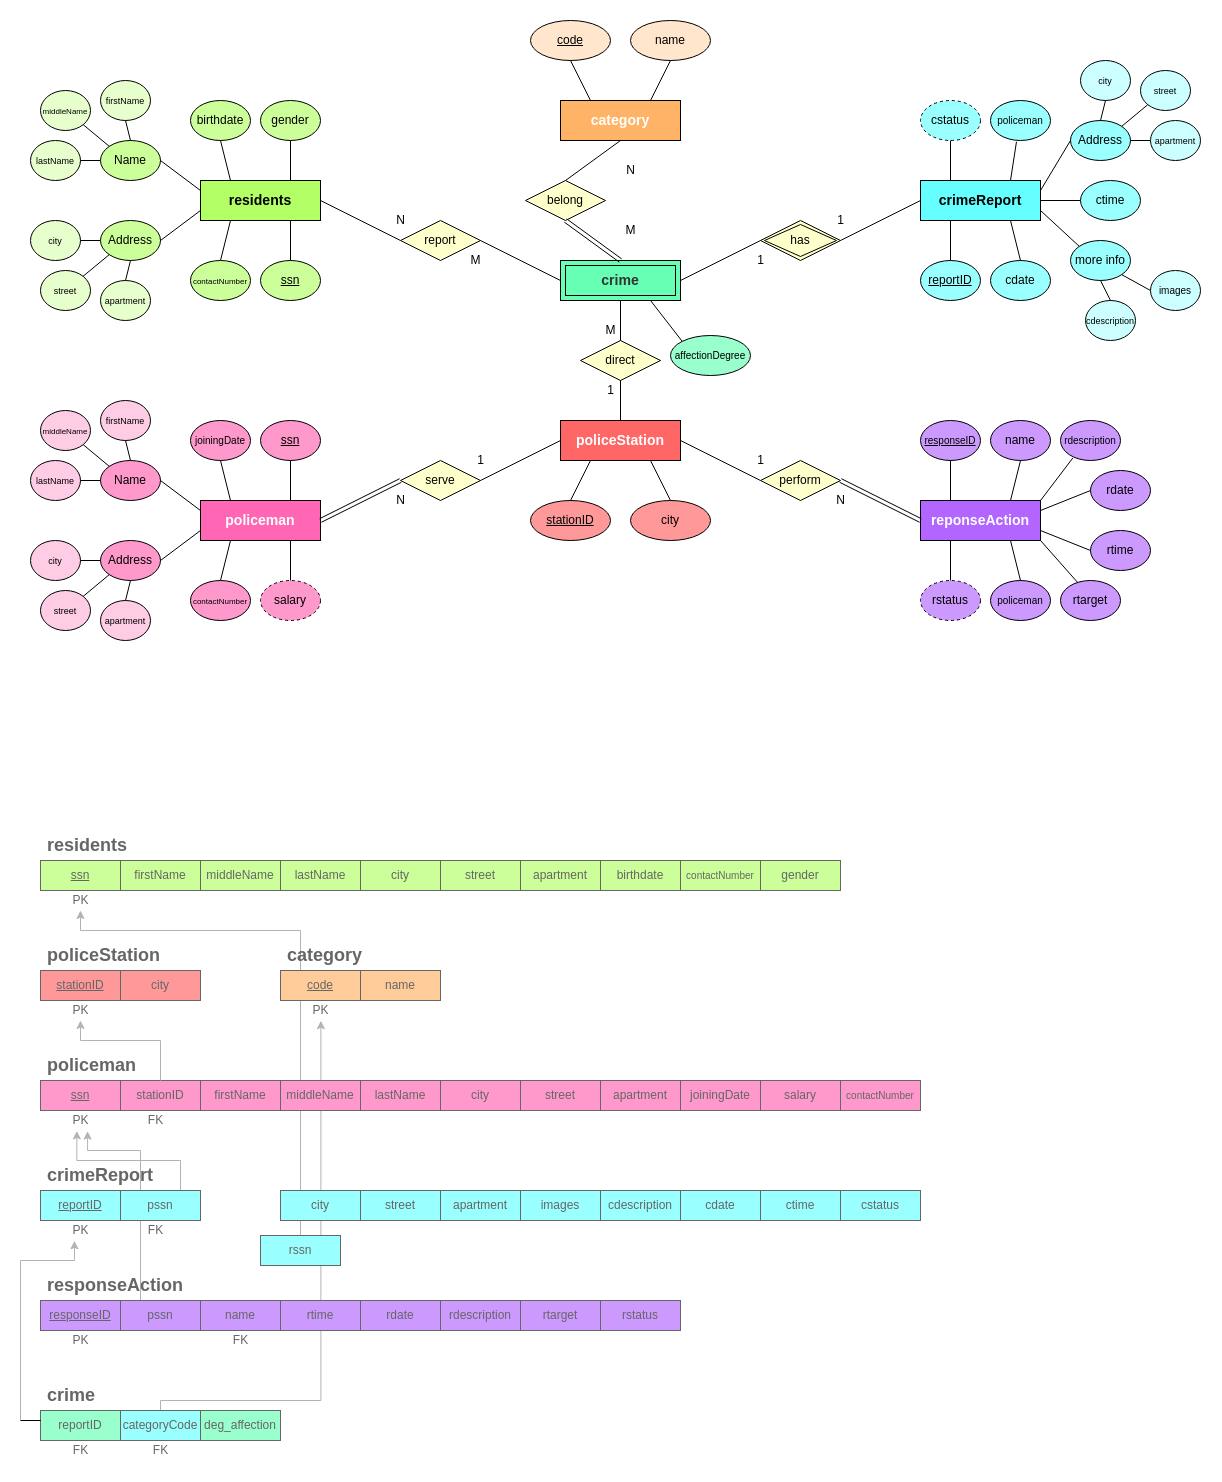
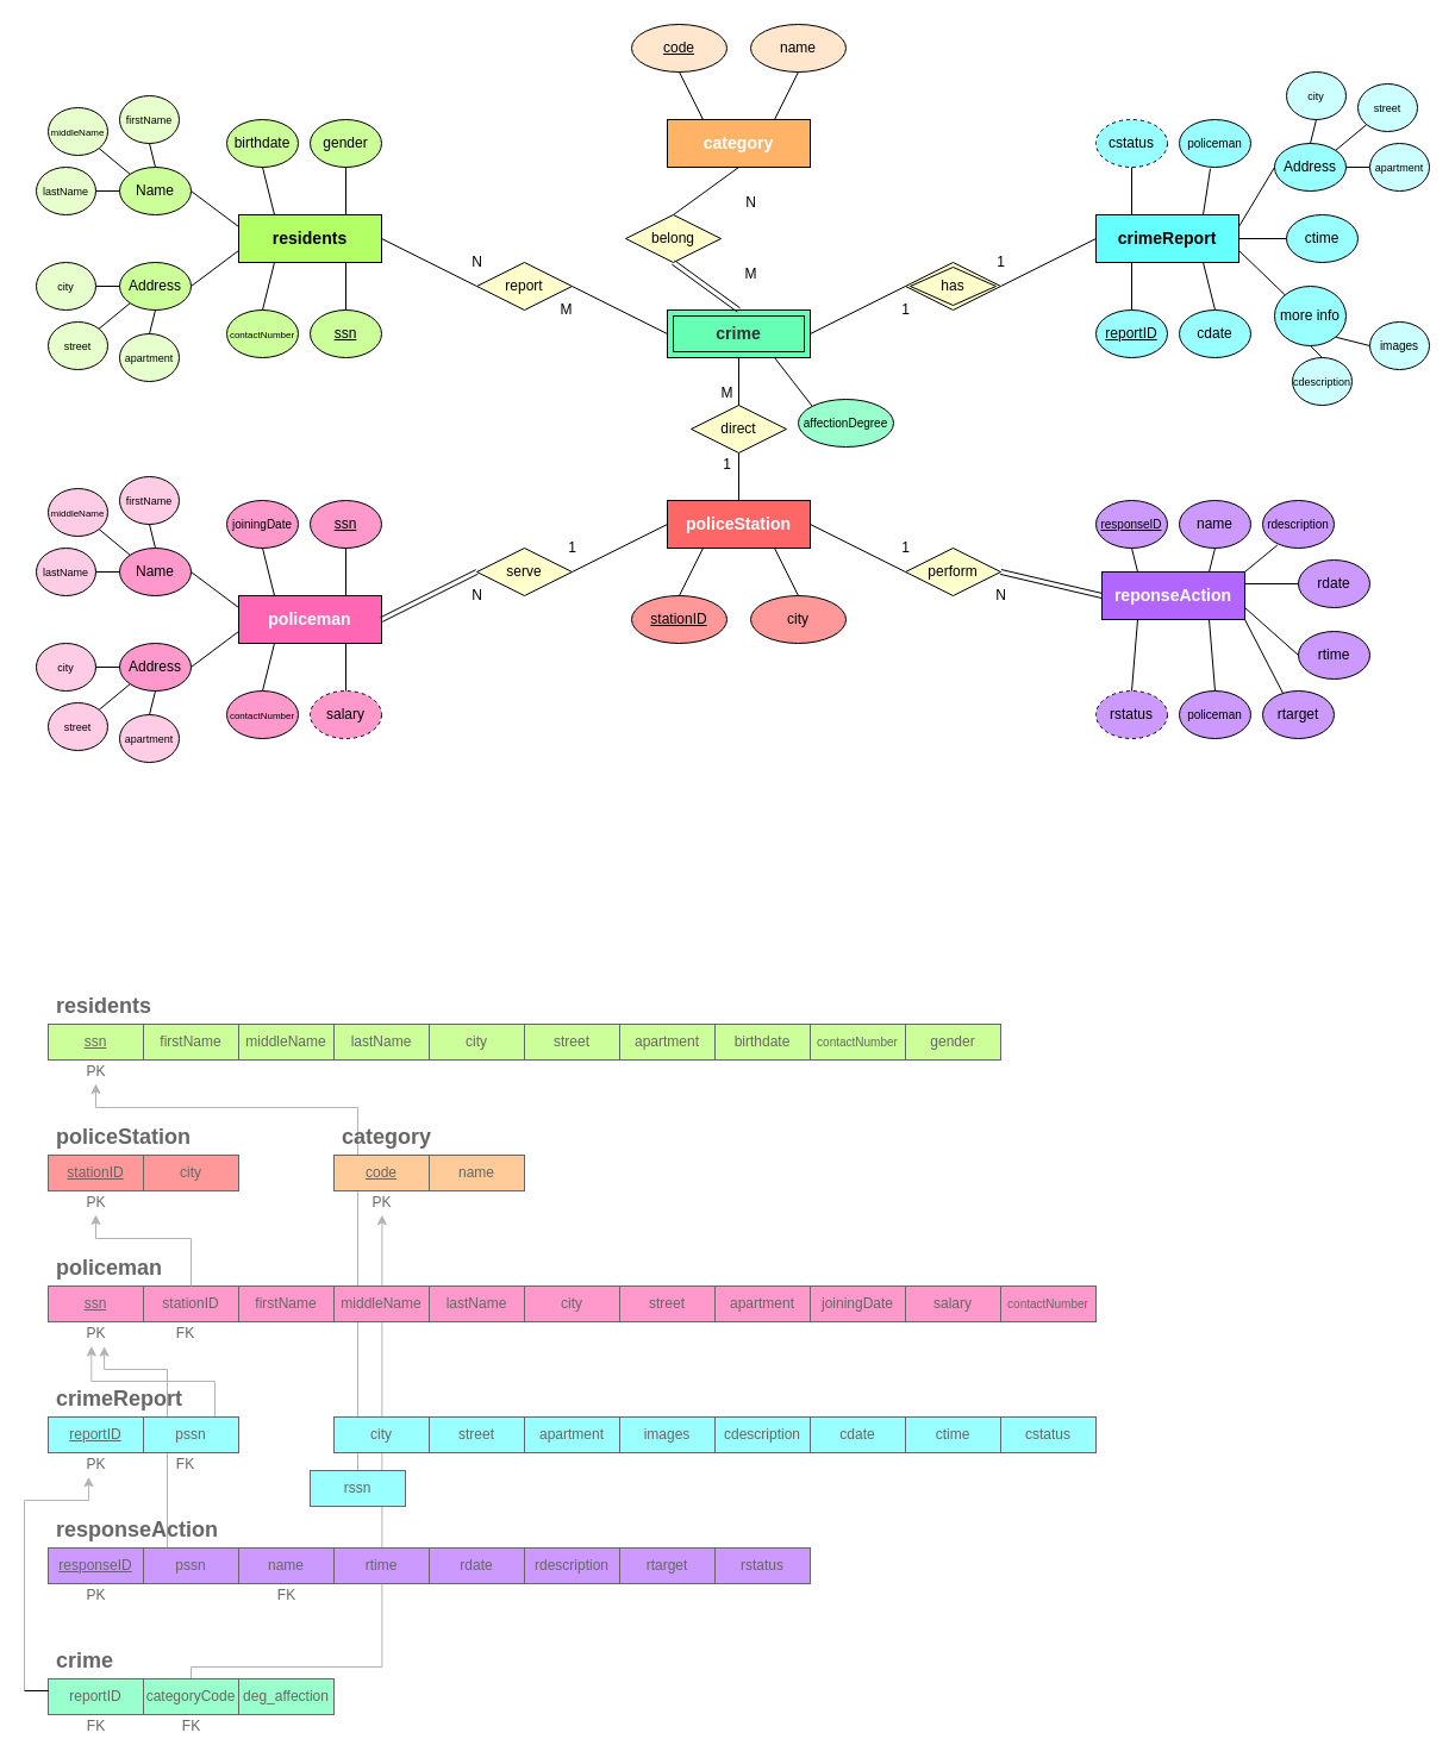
- <mxCell id="110" value="more info" style="ellipse;whiteSpace=wrap;html=1;align=center;fillColor=#99FFFF;" parent="1" vertex="1"><mxGeometry x="1070" y="240" width="60" height="40" as="geometry" /></mxCell>
+ <mxCell id="110" value="more info" style="ellipse;whiteSpace=wrap;html=1;align=center;fillColor=#99FFFF;" parent="1" vertex="1"><mxGeometry x="1070" y="240" width="60" height="50" as="geometry" /></mxCell>
- <mxCell id="13" value="&lt;h3&gt;reponseAction&lt;/h3&gt;" style="whiteSpace=wrap;html=1;align=center;fillColor=#B266FF;fontColor=#FFFFFF;fontStyle=1;" parent="1" vertex="1"><mxGeometry x="920" y="500" width="120" height="40" as="geometry" /></mxCell>
+ <mxCell id="13" value="&lt;h3&gt;reponseAction&lt;/h3&gt;" style="whiteSpace=wrap;html=1;align=center;fillColor=#B266FF;fontColor=#FFFFFF;fontStyle=1;" parent="1" vertex="1"><mxGeometry x="925" y="480" width="120" height="40" as="geometry" /></mxCell>
- <mxCell id="186" value="categoryCode" style="whiteSpace=wrap;html=1;align=center;fillColor=#99ffff;fontColor=#666666;strokeColor=#666666;" parent="1" vertex="1"><mxGeometry x="120" y="1410" width="80" height="30" as="geometry" /></mxCell>
+ <mxCell id="186" value="categoryCode" style="whiteSpace=wrap;html=1;align=center;fillColor=#99FFCC;fontColor=#666666;strokeColor=#666666;" parent="1" vertex="1"><mxGeometry x="120" y="1410" width="80" height="30" as="geometry" /></mxCell>
